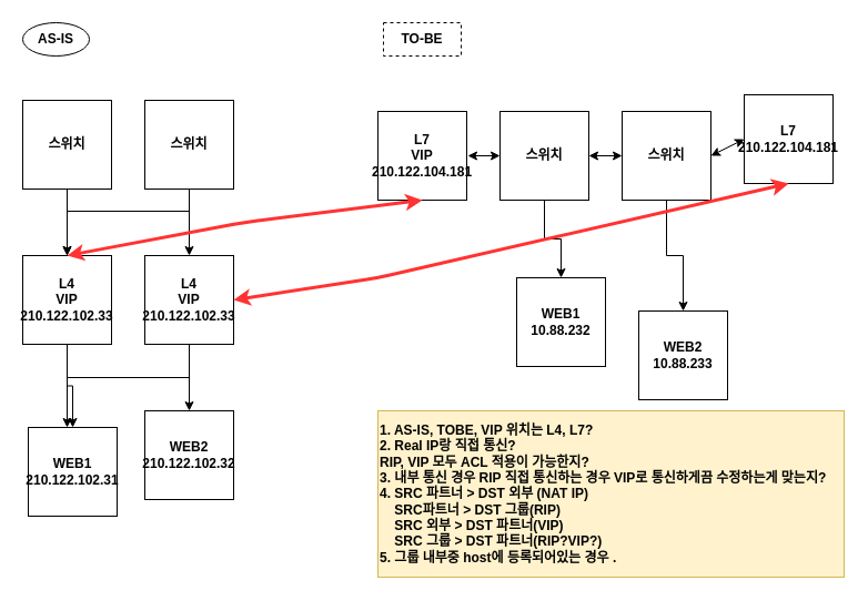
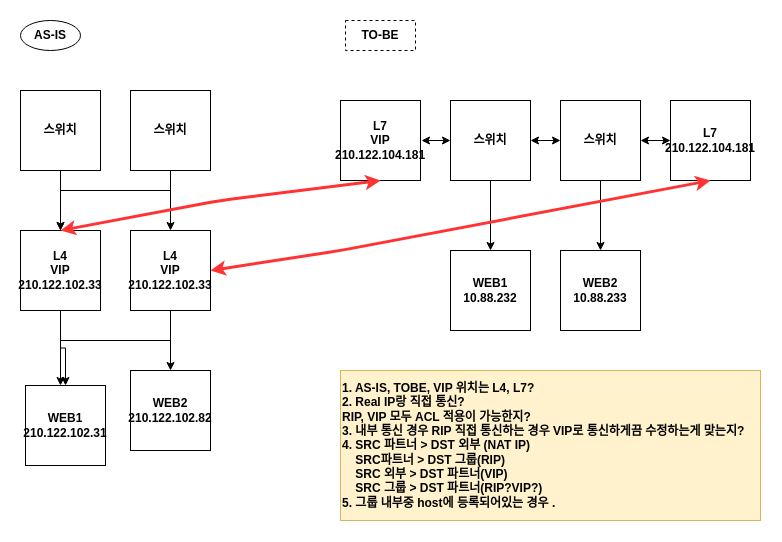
- <mxCell id="17" value="L7&lt;br&gt;210.122.104.181" style="whiteSpace=wrap;html=1;aspect=fixed;fontStyle=1" parent="1" vertex="1"><mxGeometry x="670" y="85" width="80" height="80" as="geometry" /></mxCell>
+ <mxCell id="17" value="L7&lt;br&gt;210.122.104.181" style="whiteSpace=wrap;html=1;aspect=fixed;fontStyle=1" parent="1" vertex="1"><mxGeometry x="670" y="100" width="80" height="80" as="geometry" /></mxCell>
- <mxCell id="20" value="WEB1&lt;br&gt;10.88.232" style="whiteSpace=wrap;html=1;aspect=fixed;fontStyle=1" parent="1" vertex="1"><mxGeometry x="465" y="250" width="80" height="80" as="geometry" /></mxCell>
+ <mxCell id="20" value="WEB1&lt;br&gt;10.88.232" style="whiteSpace=wrap;html=1;aspect=fixed;fontStyle=1" parent="1" vertex="1"><mxGeometry x="450" y="250" width="80" height="80" as="geometry" /></mxCell>
- <mxCell id="21" value="WEB2&lt;br&gt;10.88.233" style="whiteSpace=wrap;html=1;aspect=fixed;fontStyle=1" parent="1" vertex="1"><mxGeometry x="575" y="280" width="80" height="80" as="geometry" /></mxCell>
+ <mxCell id="21" value="WEB2&lt;br&gt;10.88.233" style="whiteSpace=wrap;html=1;aspect=fixed;fontStyle=1" parent="1" vertex="1"><mxGeometry x="560" y="250" width="80" height="80" as="geometry" /></mxCell>
- <mxCell id="19" value="WEB2&lt;br&gt;210.122.102.32" style="whiteSpace=wrap;html=1;aspect=fixed;fontStyle=1" parent="1" vertex="1"><mxGeometry x="130" y="370" width="80" height="80" as="geometry" /></mxCell>
+ <mxCell id="19" value="WEB2&lt;br&gt;210.122.102.82" style="whiteSpace=wrap;html=1;aspect=fixed;fontStyle=1" parent="1" vertex="1"><mxGeometry x="130" y="370" width="80" height="80" as="geometry" /></mxCell>
